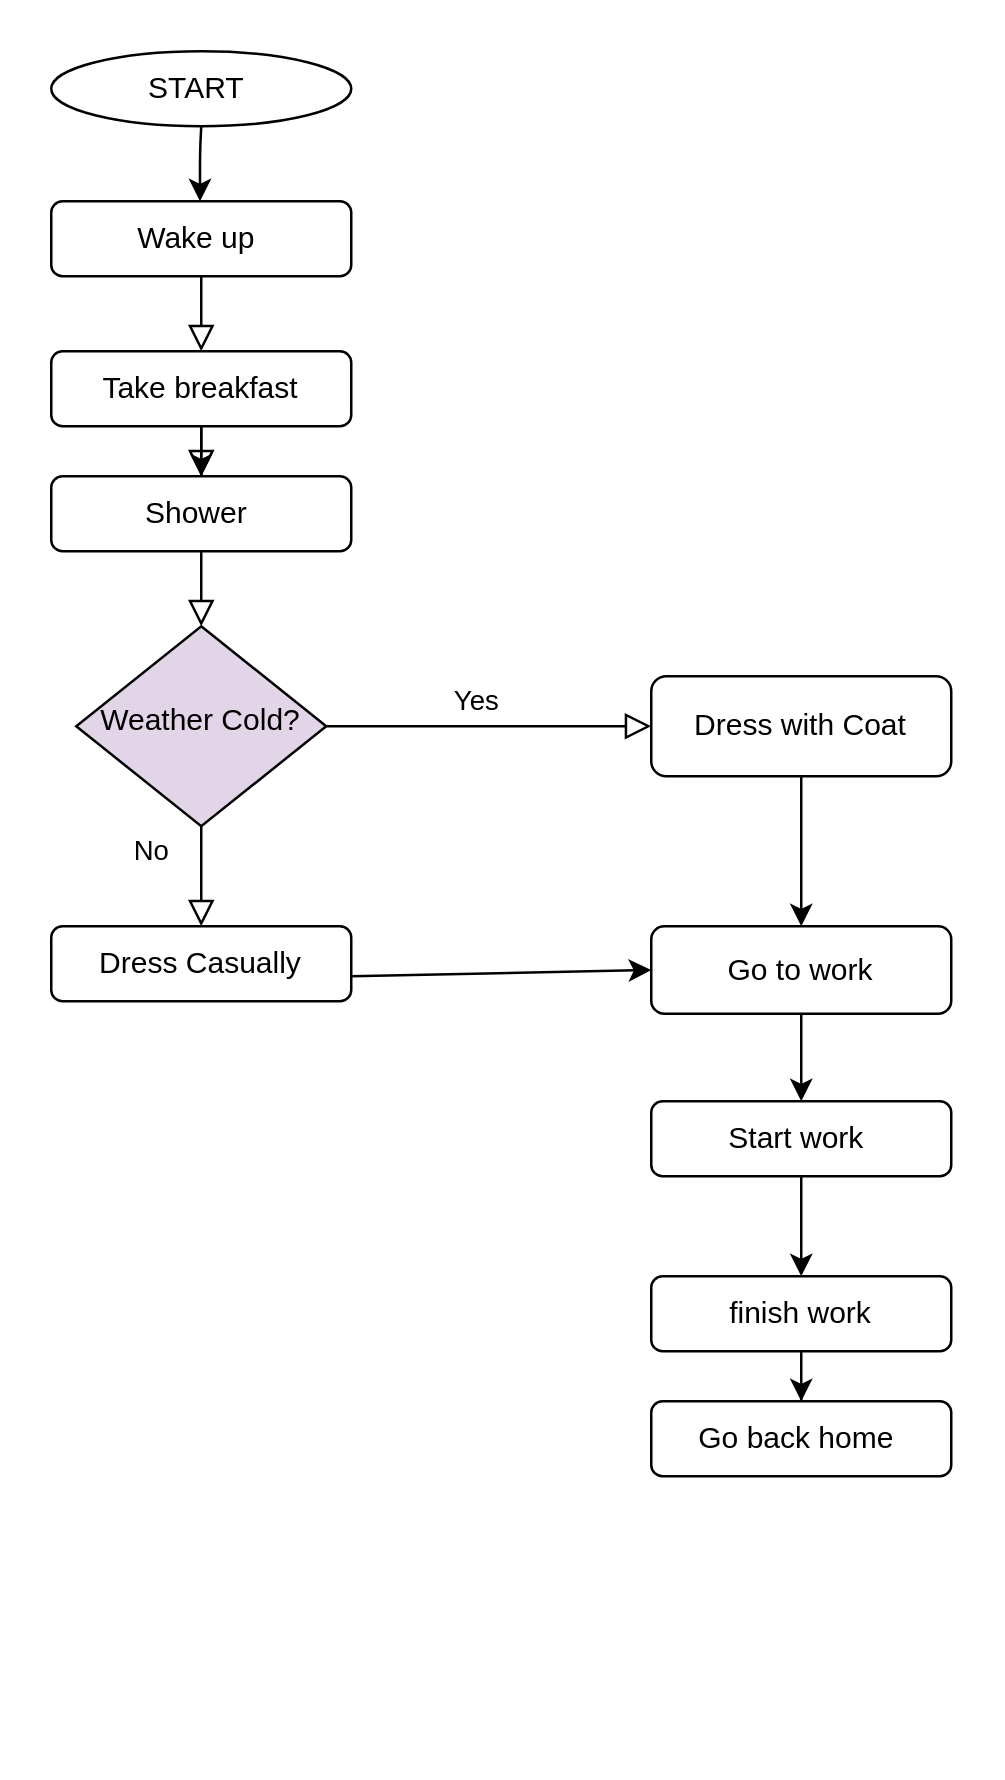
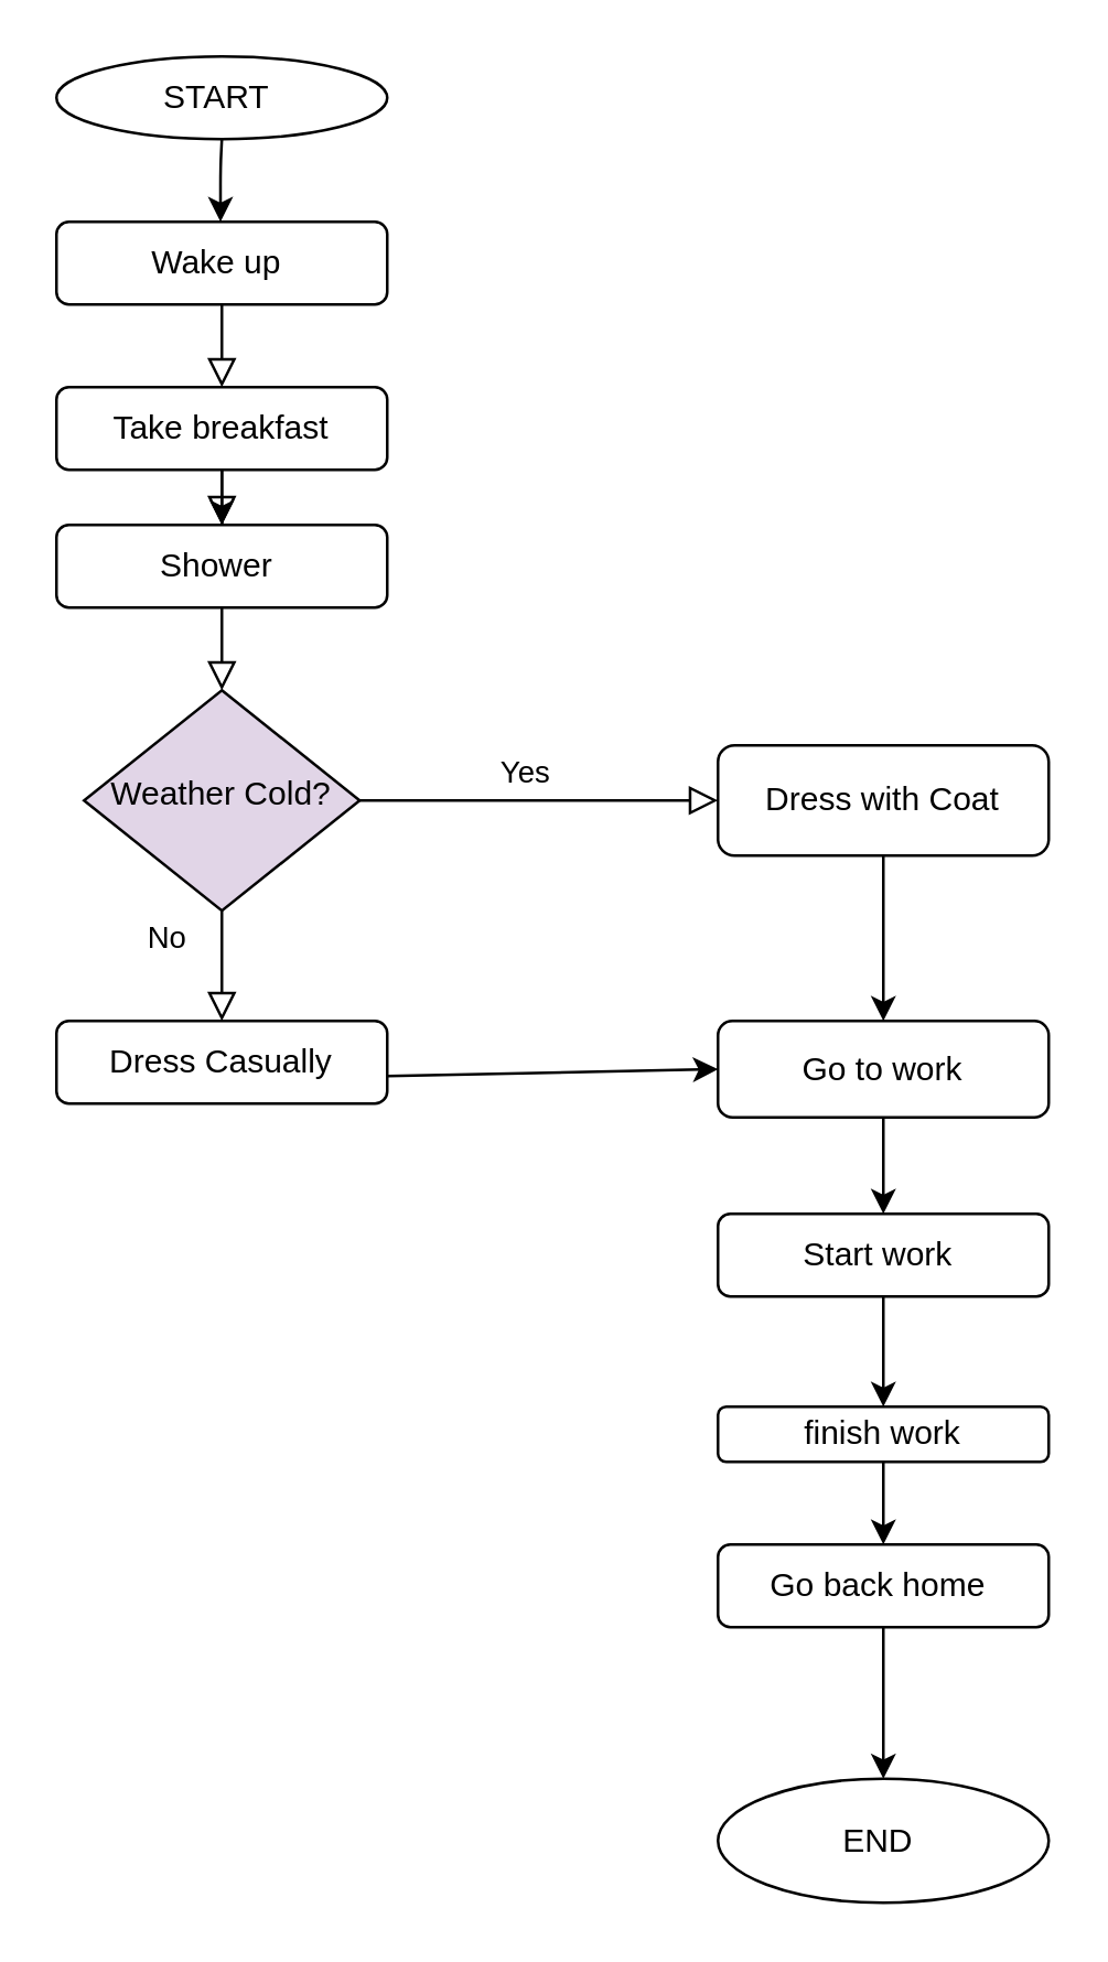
- <mxCell id="22" value="finish work" style="whiteSpace=wrap;html=1;rounded=1;shadow=0;strokeWidth=1;glass=0;" vertex="1" parent="1"><mxGeometry x="260" y="510" width="120" height="30" as="geometry" /></mxCell>
+ <mxCell id="22" value="finish work" style="whiteSpace=wrap;html=1;rounded=1;shadow=0;strokeWidth=1;glass=0;" vertex="1" parent="1"><mxGeometry x="260" y="510" width="120" height="20" as="geometry" /></mxCell>
+ <mxCell id="23" value="" style="edgeStyle=orthogonalEdgeStyle;rounded=0;orthogonalLoop=1;jettySize=auto;html=1;" edge="1" parent="1" source="24" target="25"><mxGeometry relative="1" as="geometry" /></mxCell>
+ <mxCell id="25" value="END&amp;nbsp;" style="ellipse;whiteSpace=wrap;html=1;rounded=1;shadow=0;strokeWidth=1;glass=0;" vertex="1" parent="1"><mxGeometry x="260" y="645" width="120" height="45" as="geometry" /></mxCell>
